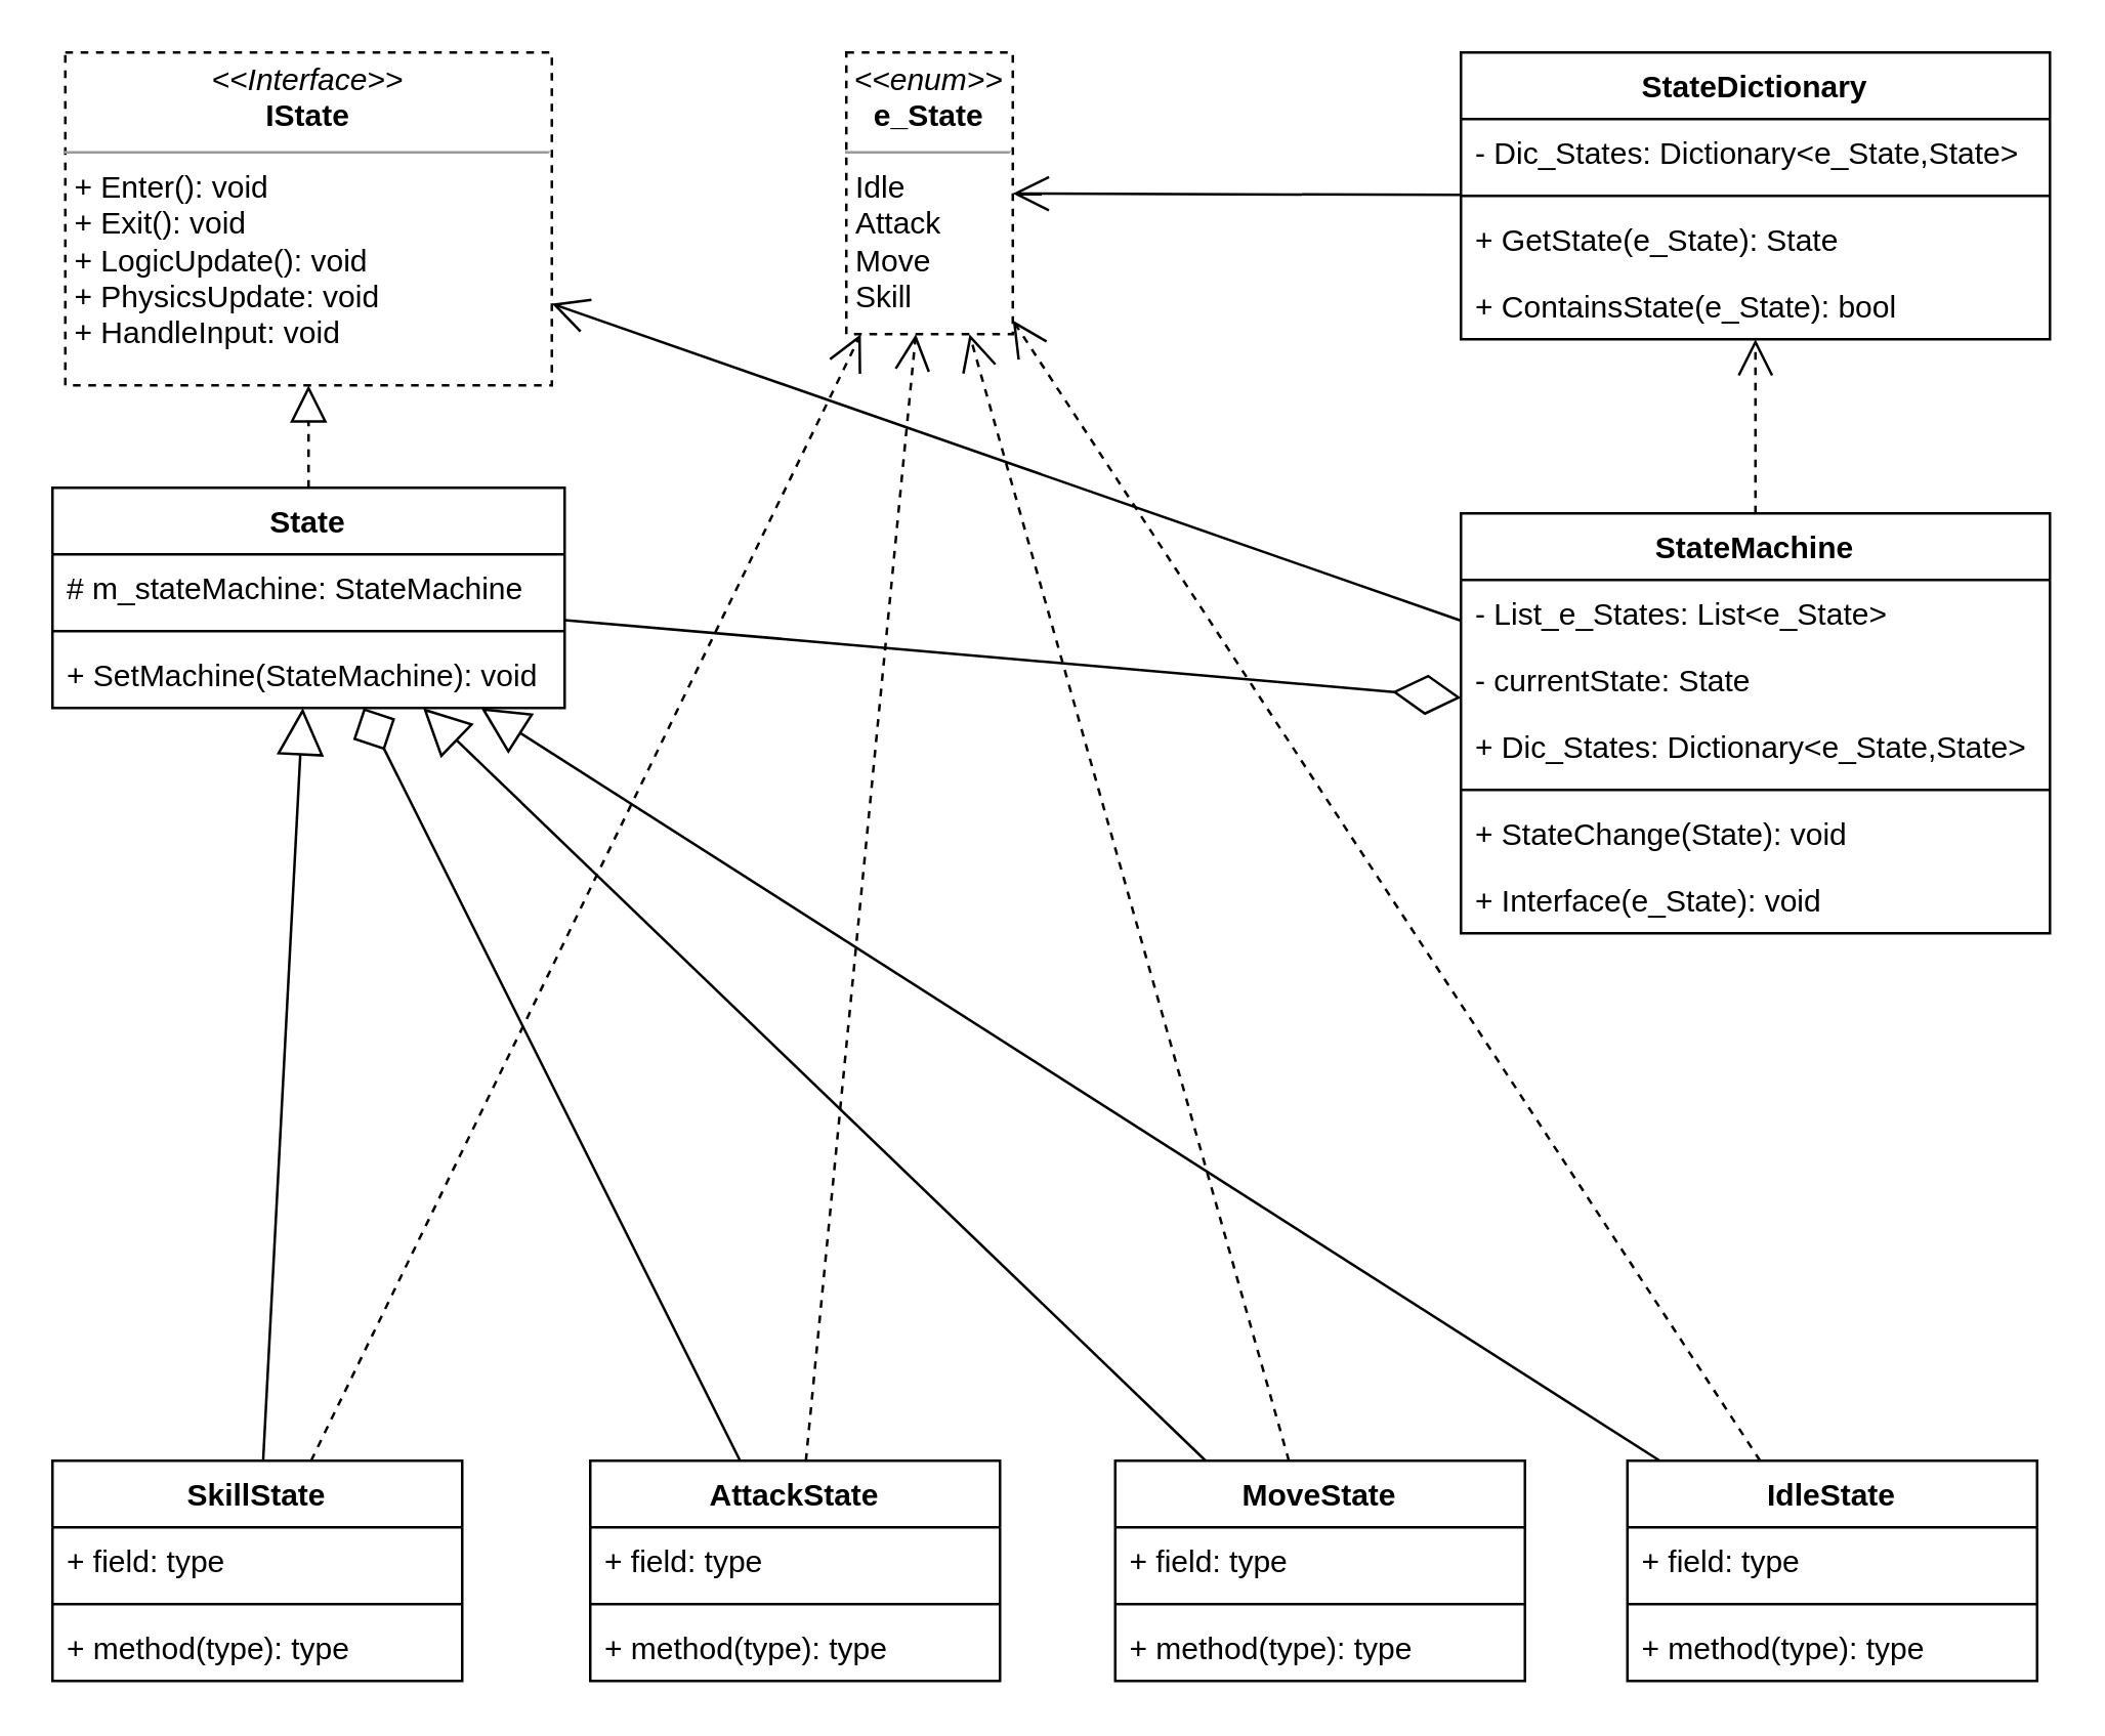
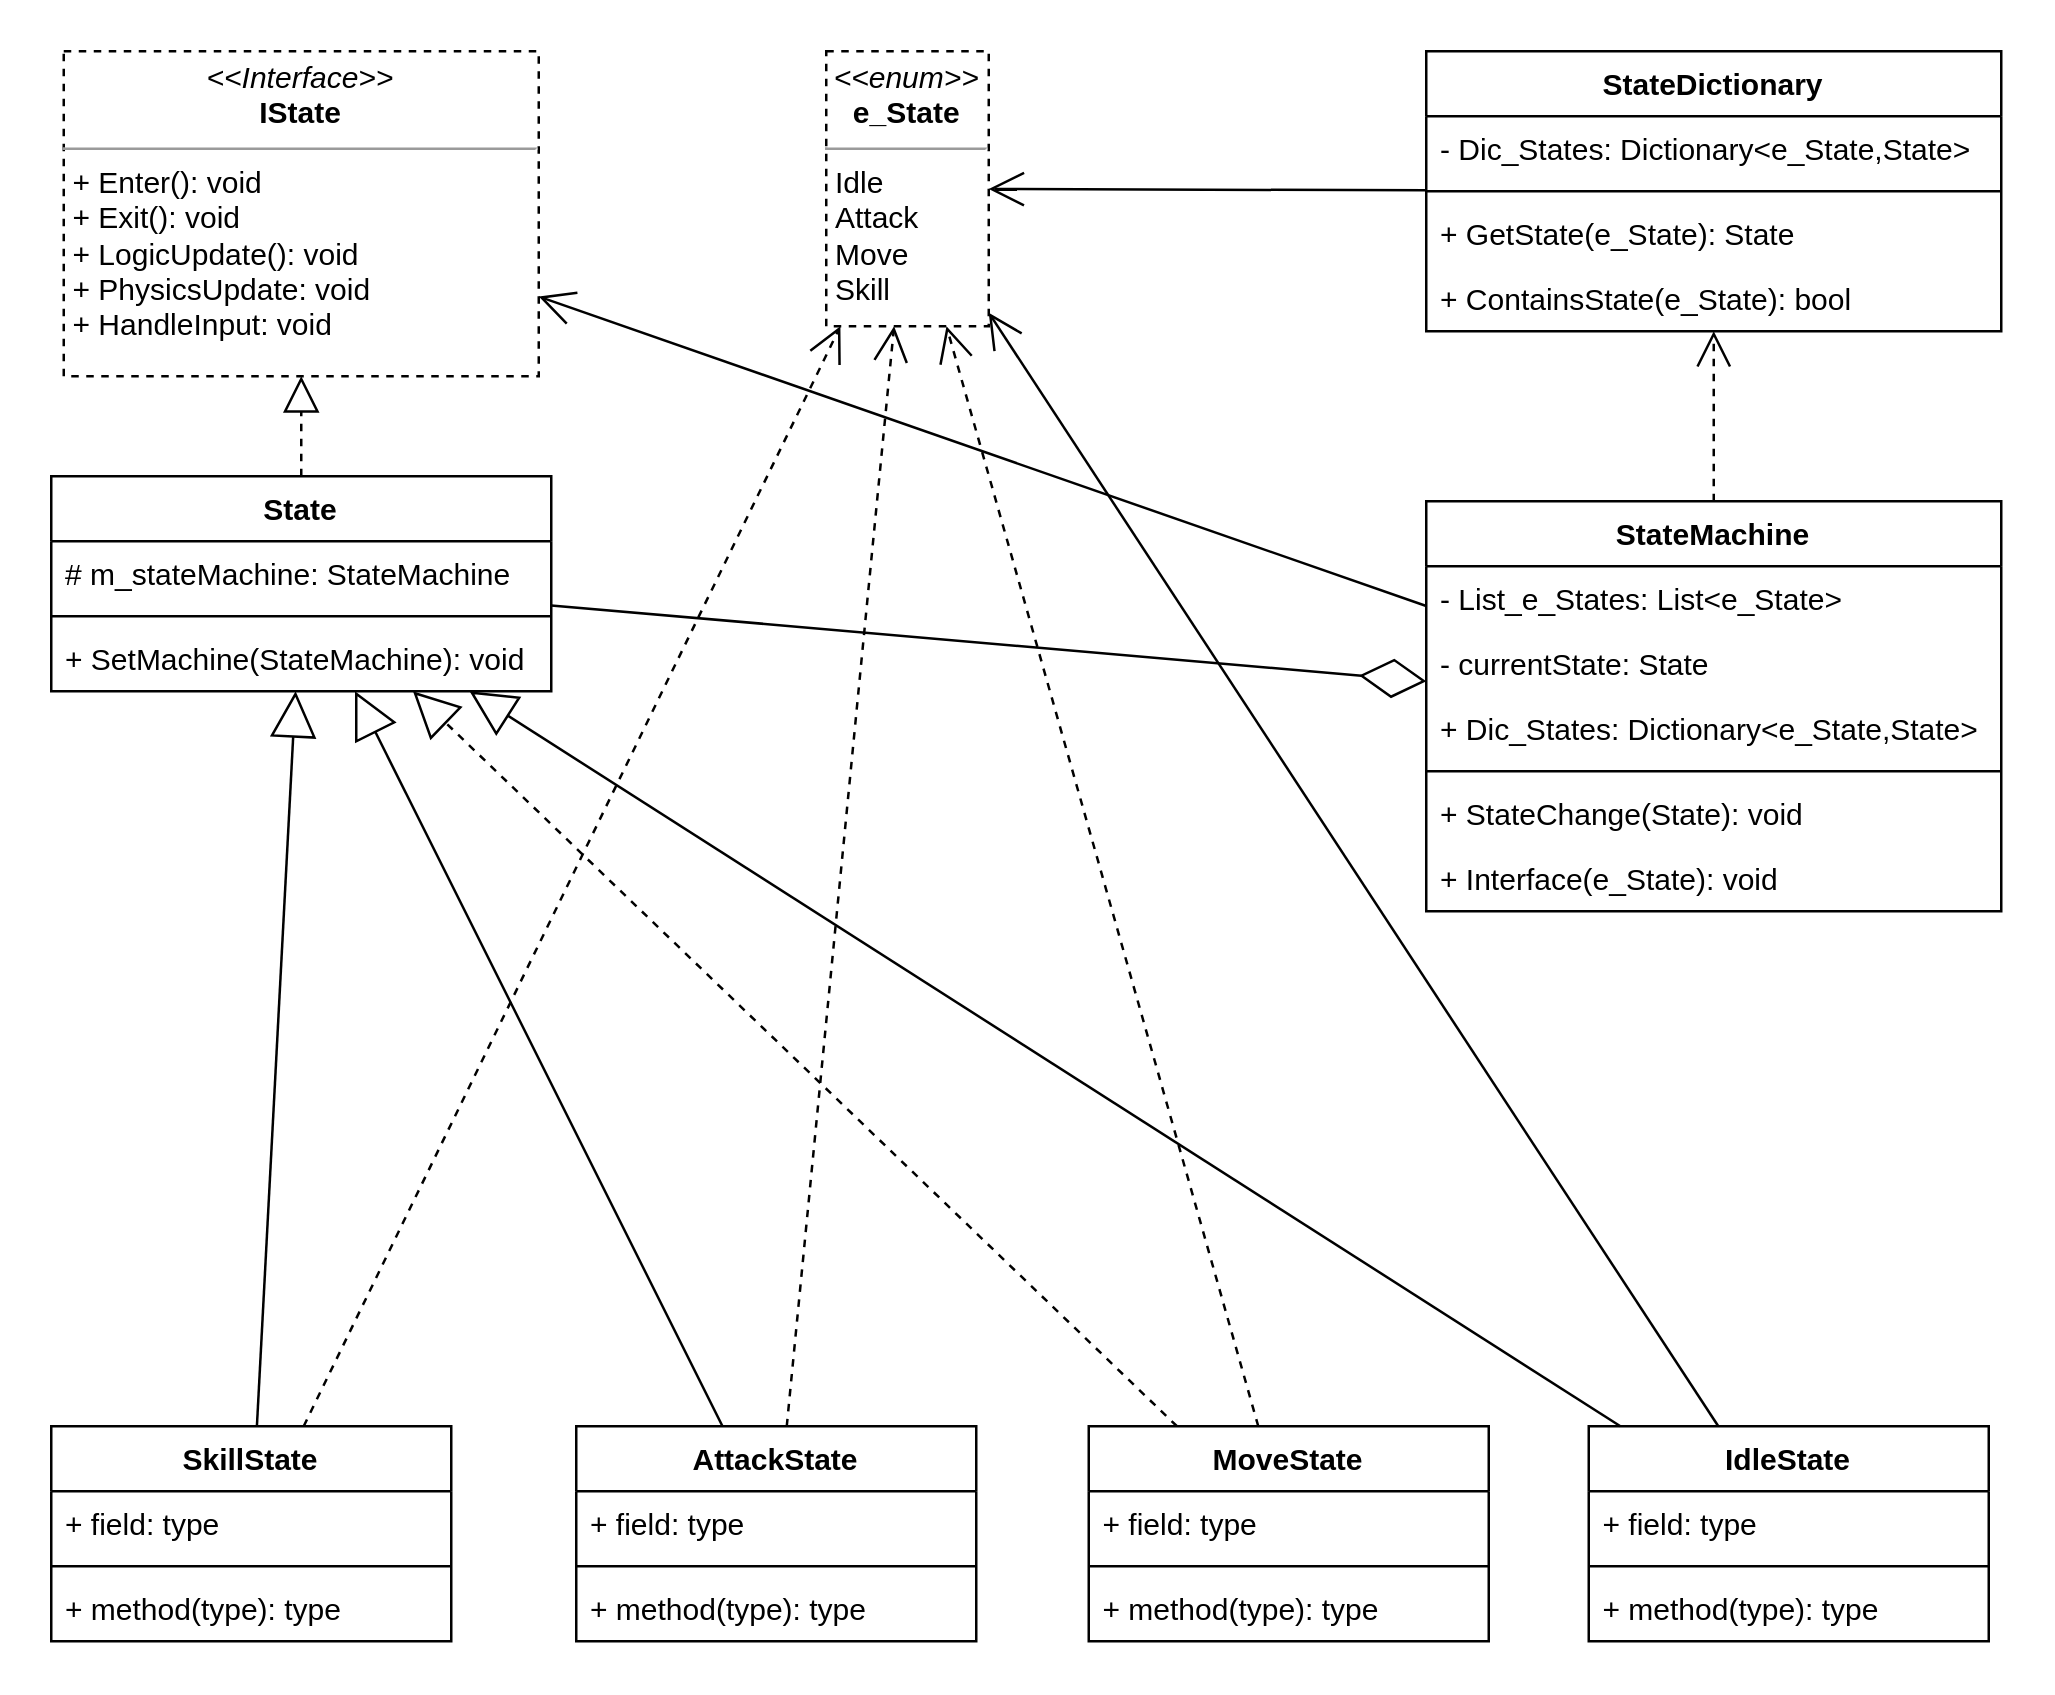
- <mxCell id="32" value="" style="endArrow=diamond;endSize=16;endFill=0;html=1;rounded=0;" edge="1" parent="1" source="28" target="4"><mxGeometry width="160" relative="1" as="geometry"><mxPoint x="250" y="480" as="sourcePoint" /><mxPoint x="250" y="296" as="targetPoint" /></mxGeometry></mxCell>
+ <mxCell id="32" value="" style="endArrow=block;endSize=16;endFill=0;html=1;rounded=0;" edge="1" parent="1" source="28" target="4"><mxGeometry width="160" relative="1" as="geometry"><mxPoint x="250" y="480" as="sourcePoint" /><mxPoint x="250" y="296" as="targetPoint" /></mxGeometry></mxCell>
- <mxCell id="48" value="" style="endArrow=open;endSize=12;dashed=1;html=1;rounded=0;" edge="1" parent="1" source="15" target="42"><mxGeometry width="160" relative="1" as="geometry"><mxPoint x="339.772" y="480" as="sourcePoint" /><mxPoint x="376.396" y="150" as="targetPoint" /></mxGeometry></mxCell>
+ <mxCell id="48" value="" style="endArrow=open;endSize=12;dashed=0;html=1;rounded=0;" edge="1" parent="1" source="15" target="42"><mxGeometry width="160" relative="1" as="geometry"><mxPoint x="339.772" y="480" as="sourcePoint" /><mxPoint x="376.396" y="150" as="targetPoint" /></mxGeometry></mxCell>
- <mxCell id="2" value="" style="endArrow=block;endSize=16;endFill=0;html=1;rounded=0;" edge="1" parent="1" source="33" target="4"><mxGeometry width="160" relative="1" as="geometry"><mxPoint x="260" y="490" as="sourcePoint" /><mxPoint x="260" y="306" as="targetPoint" /></mxGeometry></mxCell>
+ <mxCell id="2" value="" style="endArrow=block;endSize=16;endFill=0;html=1;rounded=0;dashed=1;" edge="1" parent="1" source="33" target="4"><mxGeometry width="160" relative="1" as="geometry"><mxPoint x="260" y="490" as="sourcePoint" /><mxPoint x="260" y="306" as="targetPoint" /></mxGeometry></mxCell>
